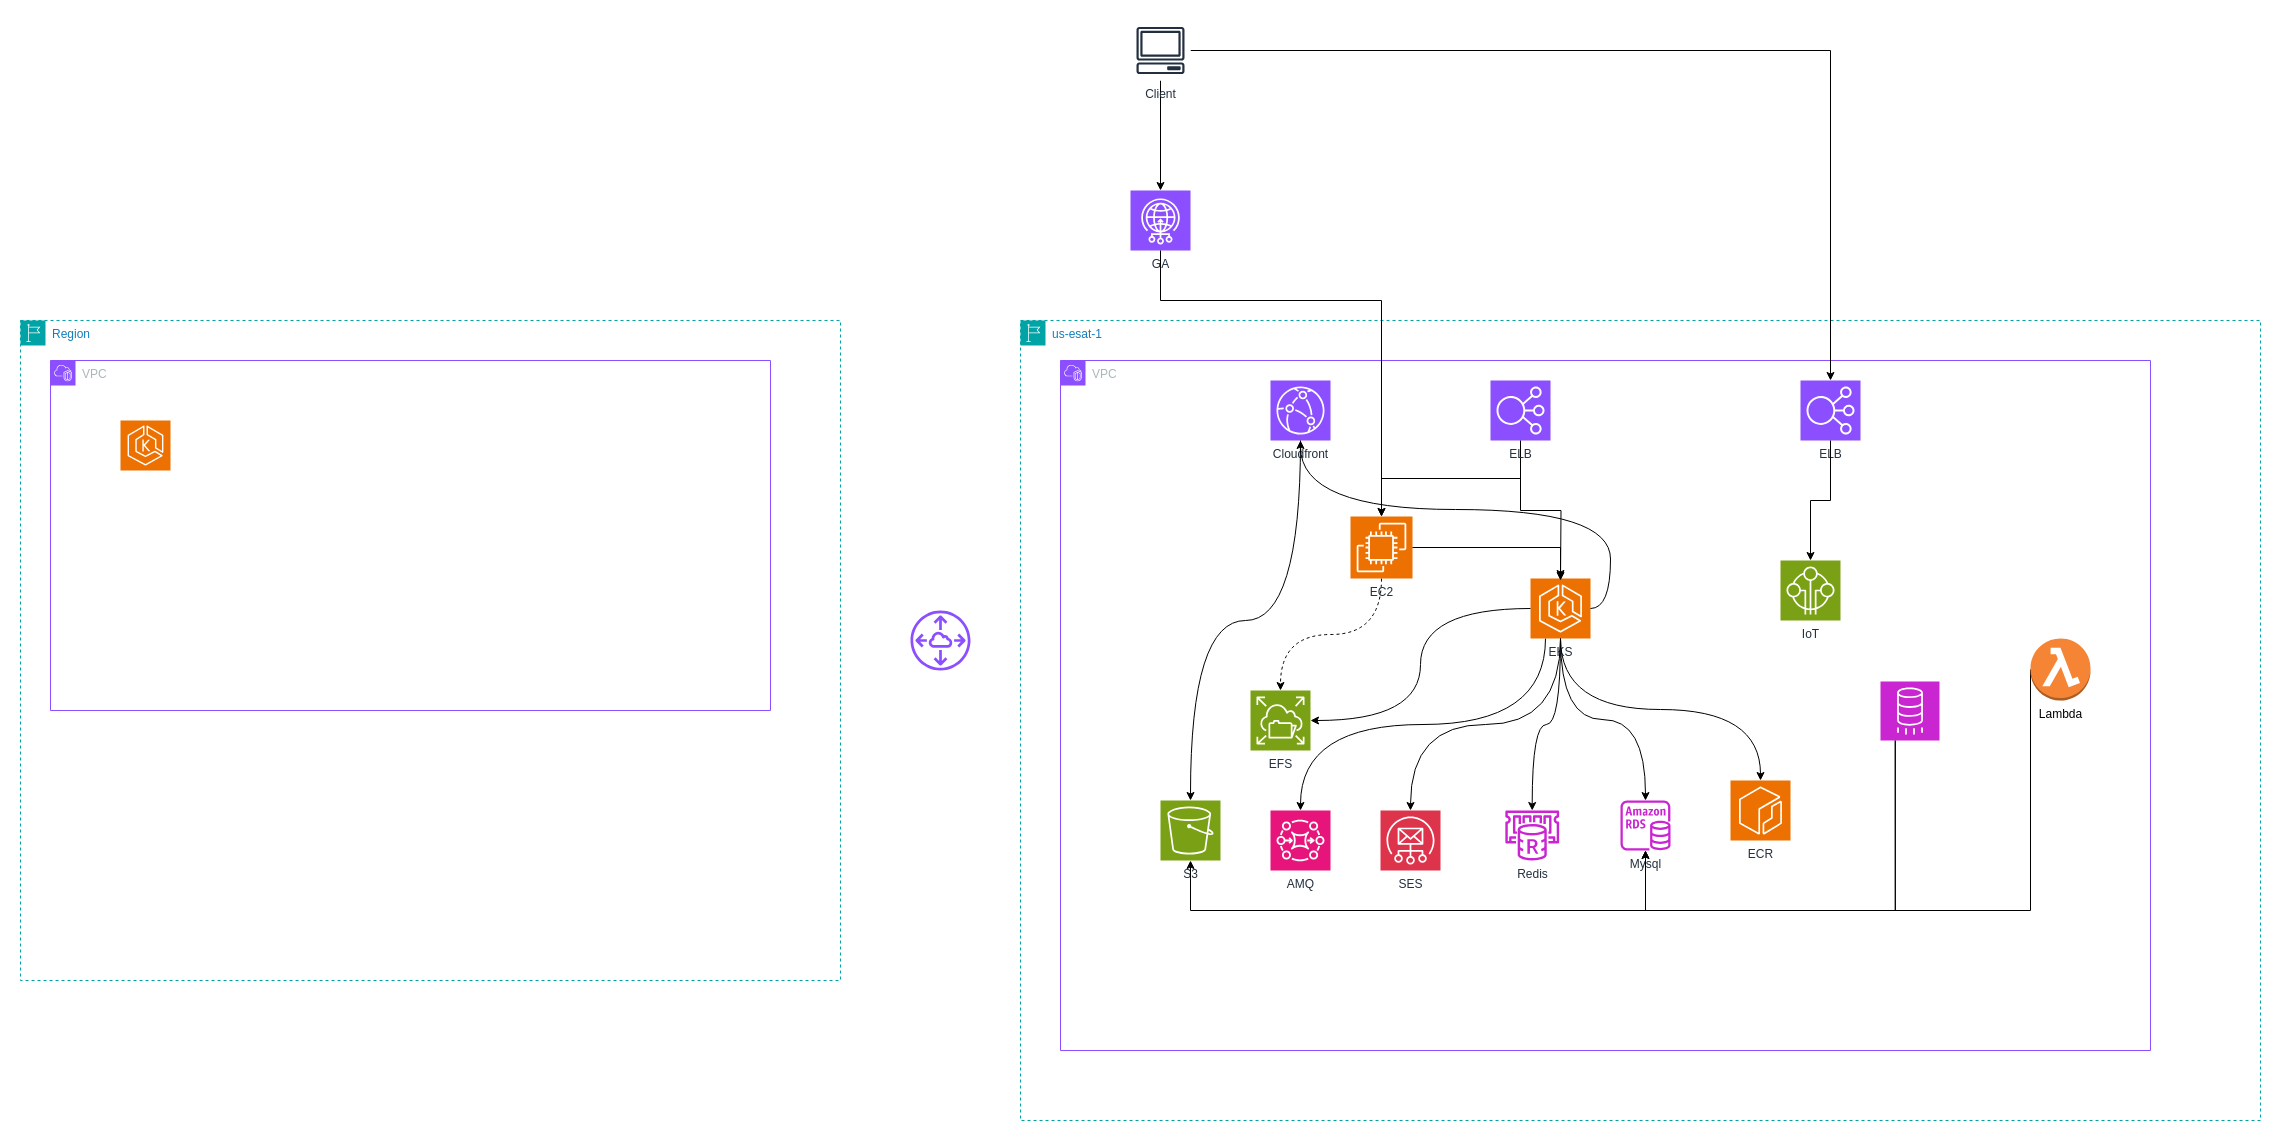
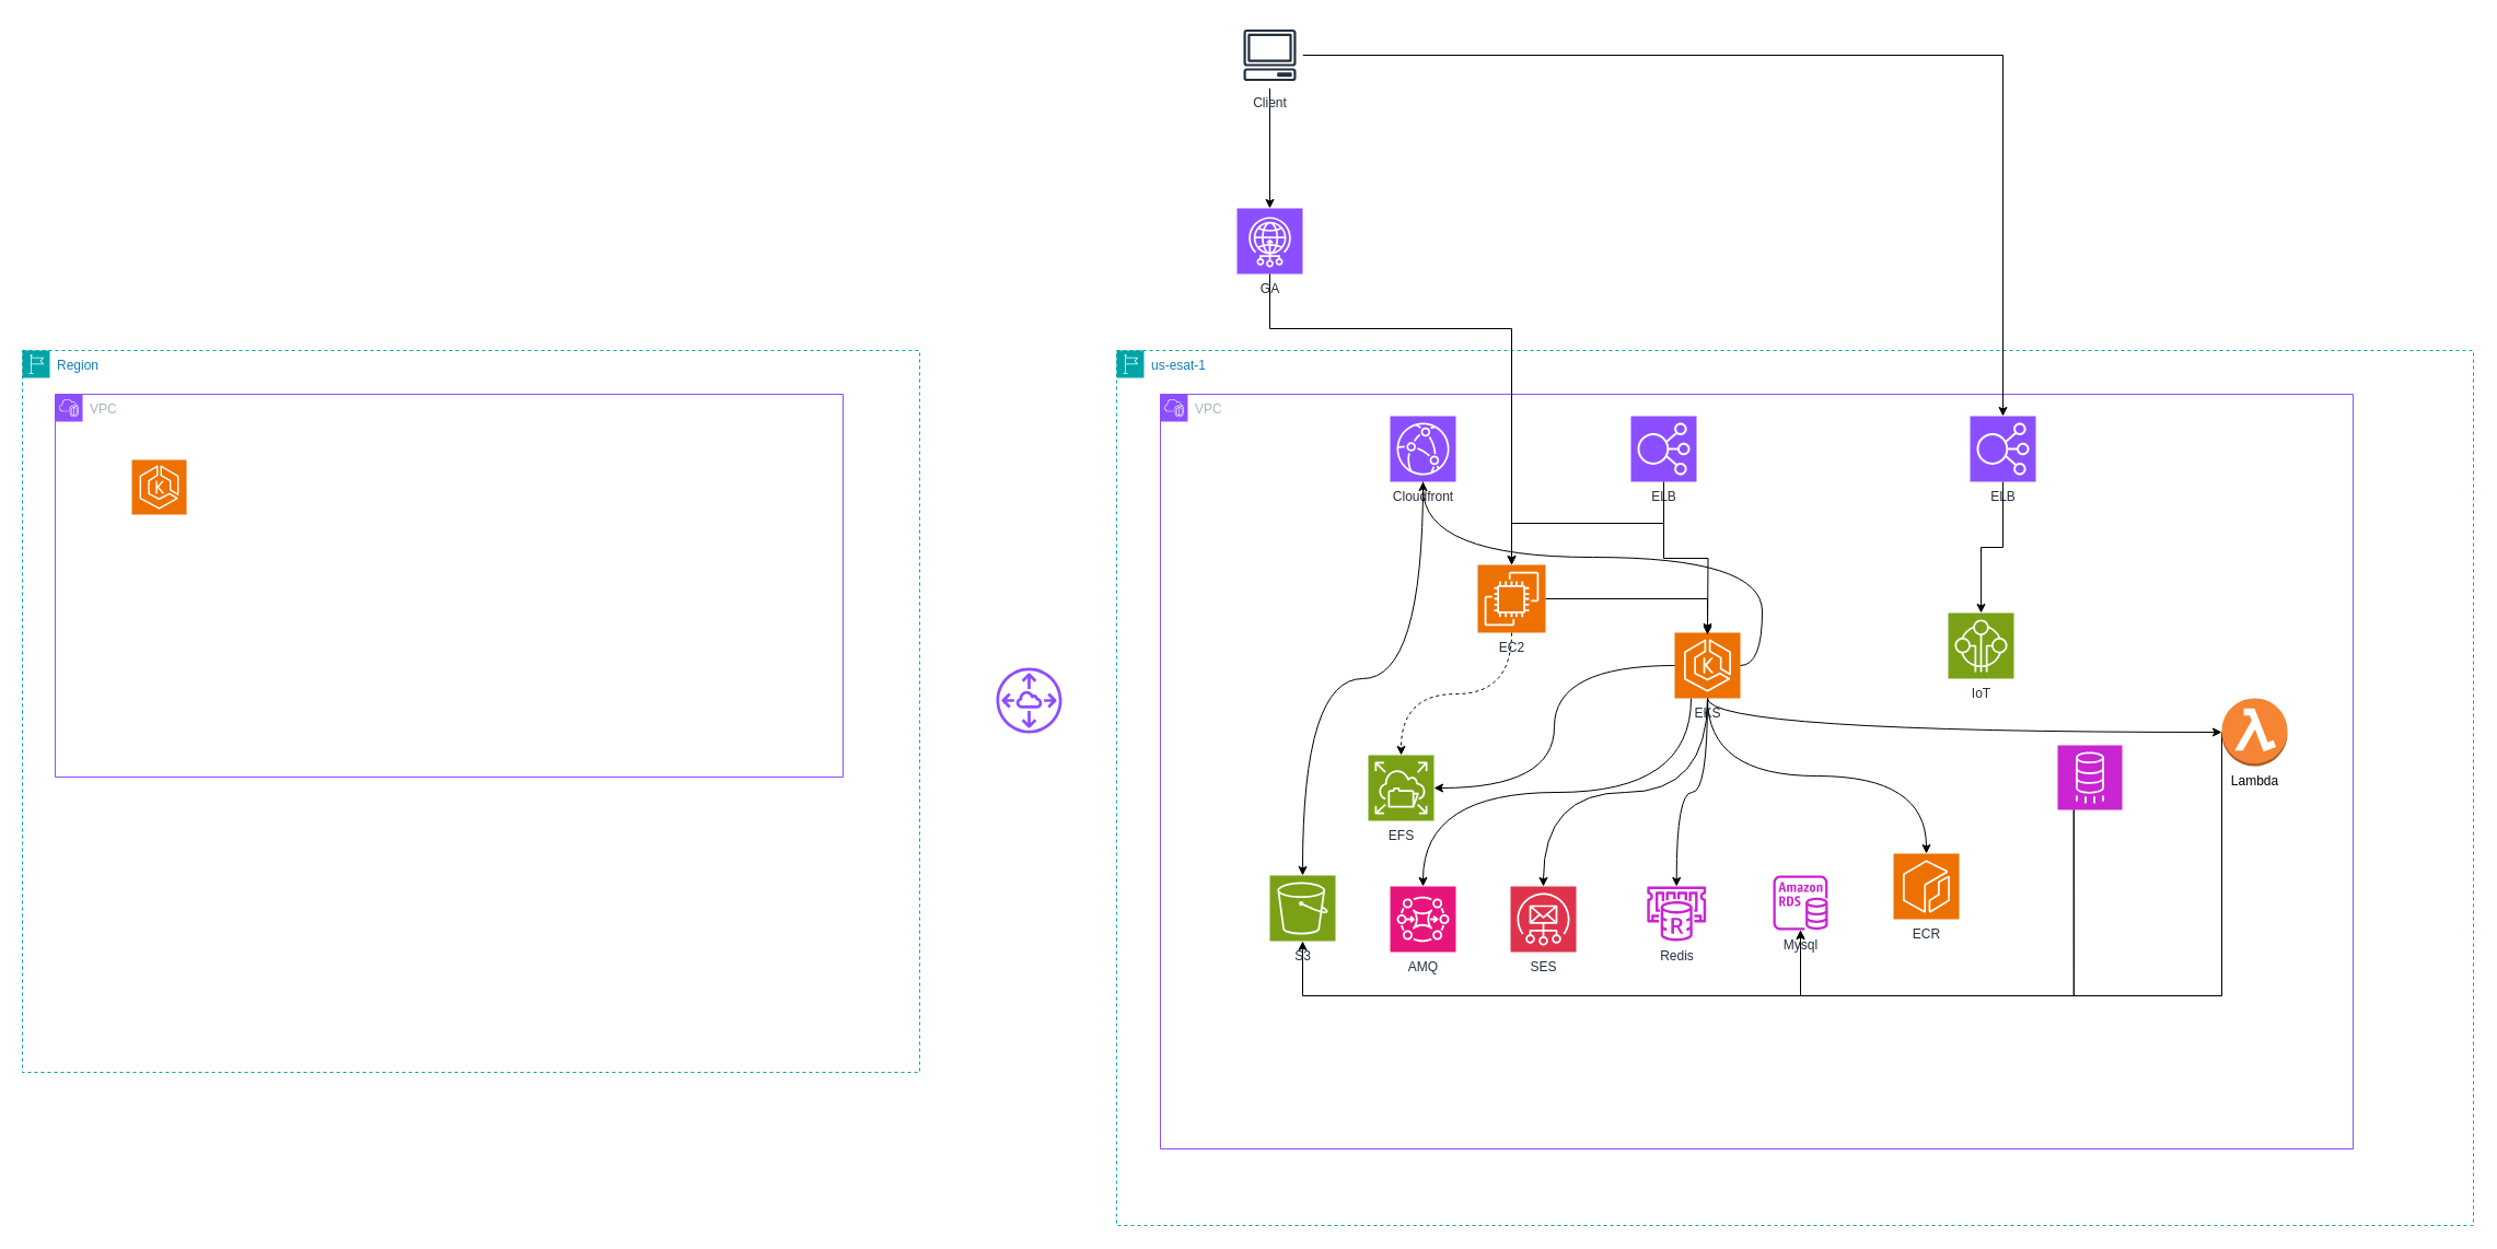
- <mxCell id="6" style="rounded=0;orthogonalLoop=1;jettySize=auto;html=1;exitX=0.5;exitY=1;exitDx=0;exitDy=0;exitPerimeter=0;edgeStyle=orthogonalEdgeStyle;elbow=vertical;curved=1;" edge="1" parent="3" source="7" target="8"><mxGeometry relative="1" as="geometry" /></mxCell>
+ <mxCell id="6" style="rounded=0;orthogonalLoop=1;jettySize=auto;html=1;exitX=0.5;exitY=1;exitDx=0;exitDy=0;exitPerimeter=0;edgeStyle=orthogonalEdgeStyle;elbow=vertical;curved=1;" edge="1" parent="3" source="7" target="15"><mxGeometry relative="1" as="geometry" /></mxCell>
